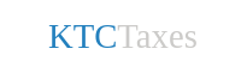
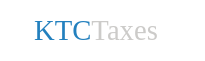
- <mxCell id="2" value="&lt;span style=&quot;font-size: 48px&quot;&gt;KTC&lt;/span&gt;&lt;span style=&quot;font-size: 48px&quot;&gt;&lt;font color=&quot;#cccbc9&quot;&gt;Taxes&lt;/font&gt;&lt;/span&gt;" style="rounded=0;whiteSpace=wrap;html=1;fillColor=none;fontFamily=Poppins;fontColor=#2380be;strokeColor=none;" parent="1" vertex="1"><mxGeometry x="20" y="20" width="300" height="60" as="geometry" /></mxCell>
+ <mxCell id="2" value="&lt;span style=&quot;font-size: 48px&quot;&gt;KTC&lt;/span&gt;&lt;span style=&quot;font-size: 48px&quot;&gt;&lt;font color=&quot;#cccbc9&quot;&gt;Taxes&lt;/font&gt;&lt;/span&gt;" style="rounded=0;whiteSpace=wrap;html=1;fillColor=none;fontFamily=Poppins;fontColor=#2380be;strokeColor=none;" parent="1" vertex="1"><mxGeometry x="10" y="20" width="300" height="60" as="geometry" /></mxCell>
